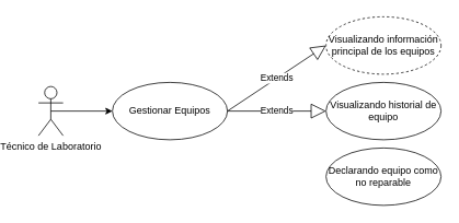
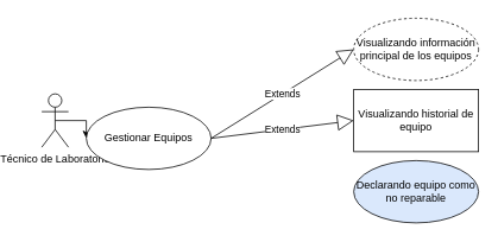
- <mxCell id="4" value="Gestionar Equipos" style="ellipse;whiteSpace=wrap;html=1;" vertex="1" parent="1"><mxGeometry x="110" y="100" width="140" height="70" as="geometry" /></mxCell>
+ <mxCell id="4" value="Gestionar Equipos" style="ellipse;whiteSpace=wrap;html=1;" vertex="1" parent="1"><mxGeometry x="70" y="120" width="140" height="70" as="geometry" /></mxCell>
- <mxCell id="6" value="Visualizando historial de equipo" style="ellipse;whiteSpace=wrap;html=1;" vertex="1" parent="1"><mxGeometry x="370" y="100" width="140" height="70" as="geometry" /></mxCell>
+ <mxCell id="6" value="Visualizando historial de equipo" style="whiteSpace=wrap;html=1;rounded=0;" vertex="1" parent="1"><mxGeometry x="370" y="100" width="140" height="70" as="geometry" /></mxCell>
- <mxCell id="7" value="Declarando equipo como no reparable" style="ellipse;whiteSpace=wrap;html=1;" vertex="1" parent="1"><mxGeometry x="370" y="180" width="140" height="70" as="geometry" /></mxCell>
+ <mxCell id="7" value="Declarando equipo como no reparable" style="ellipse;whiteSpace=wrap;html=1;fillColor=#dae8fc;" vertex="1" parent="1"><mxGeometry x="370" y="180" width="140" height="70" as="geometry" /></mxCell>
